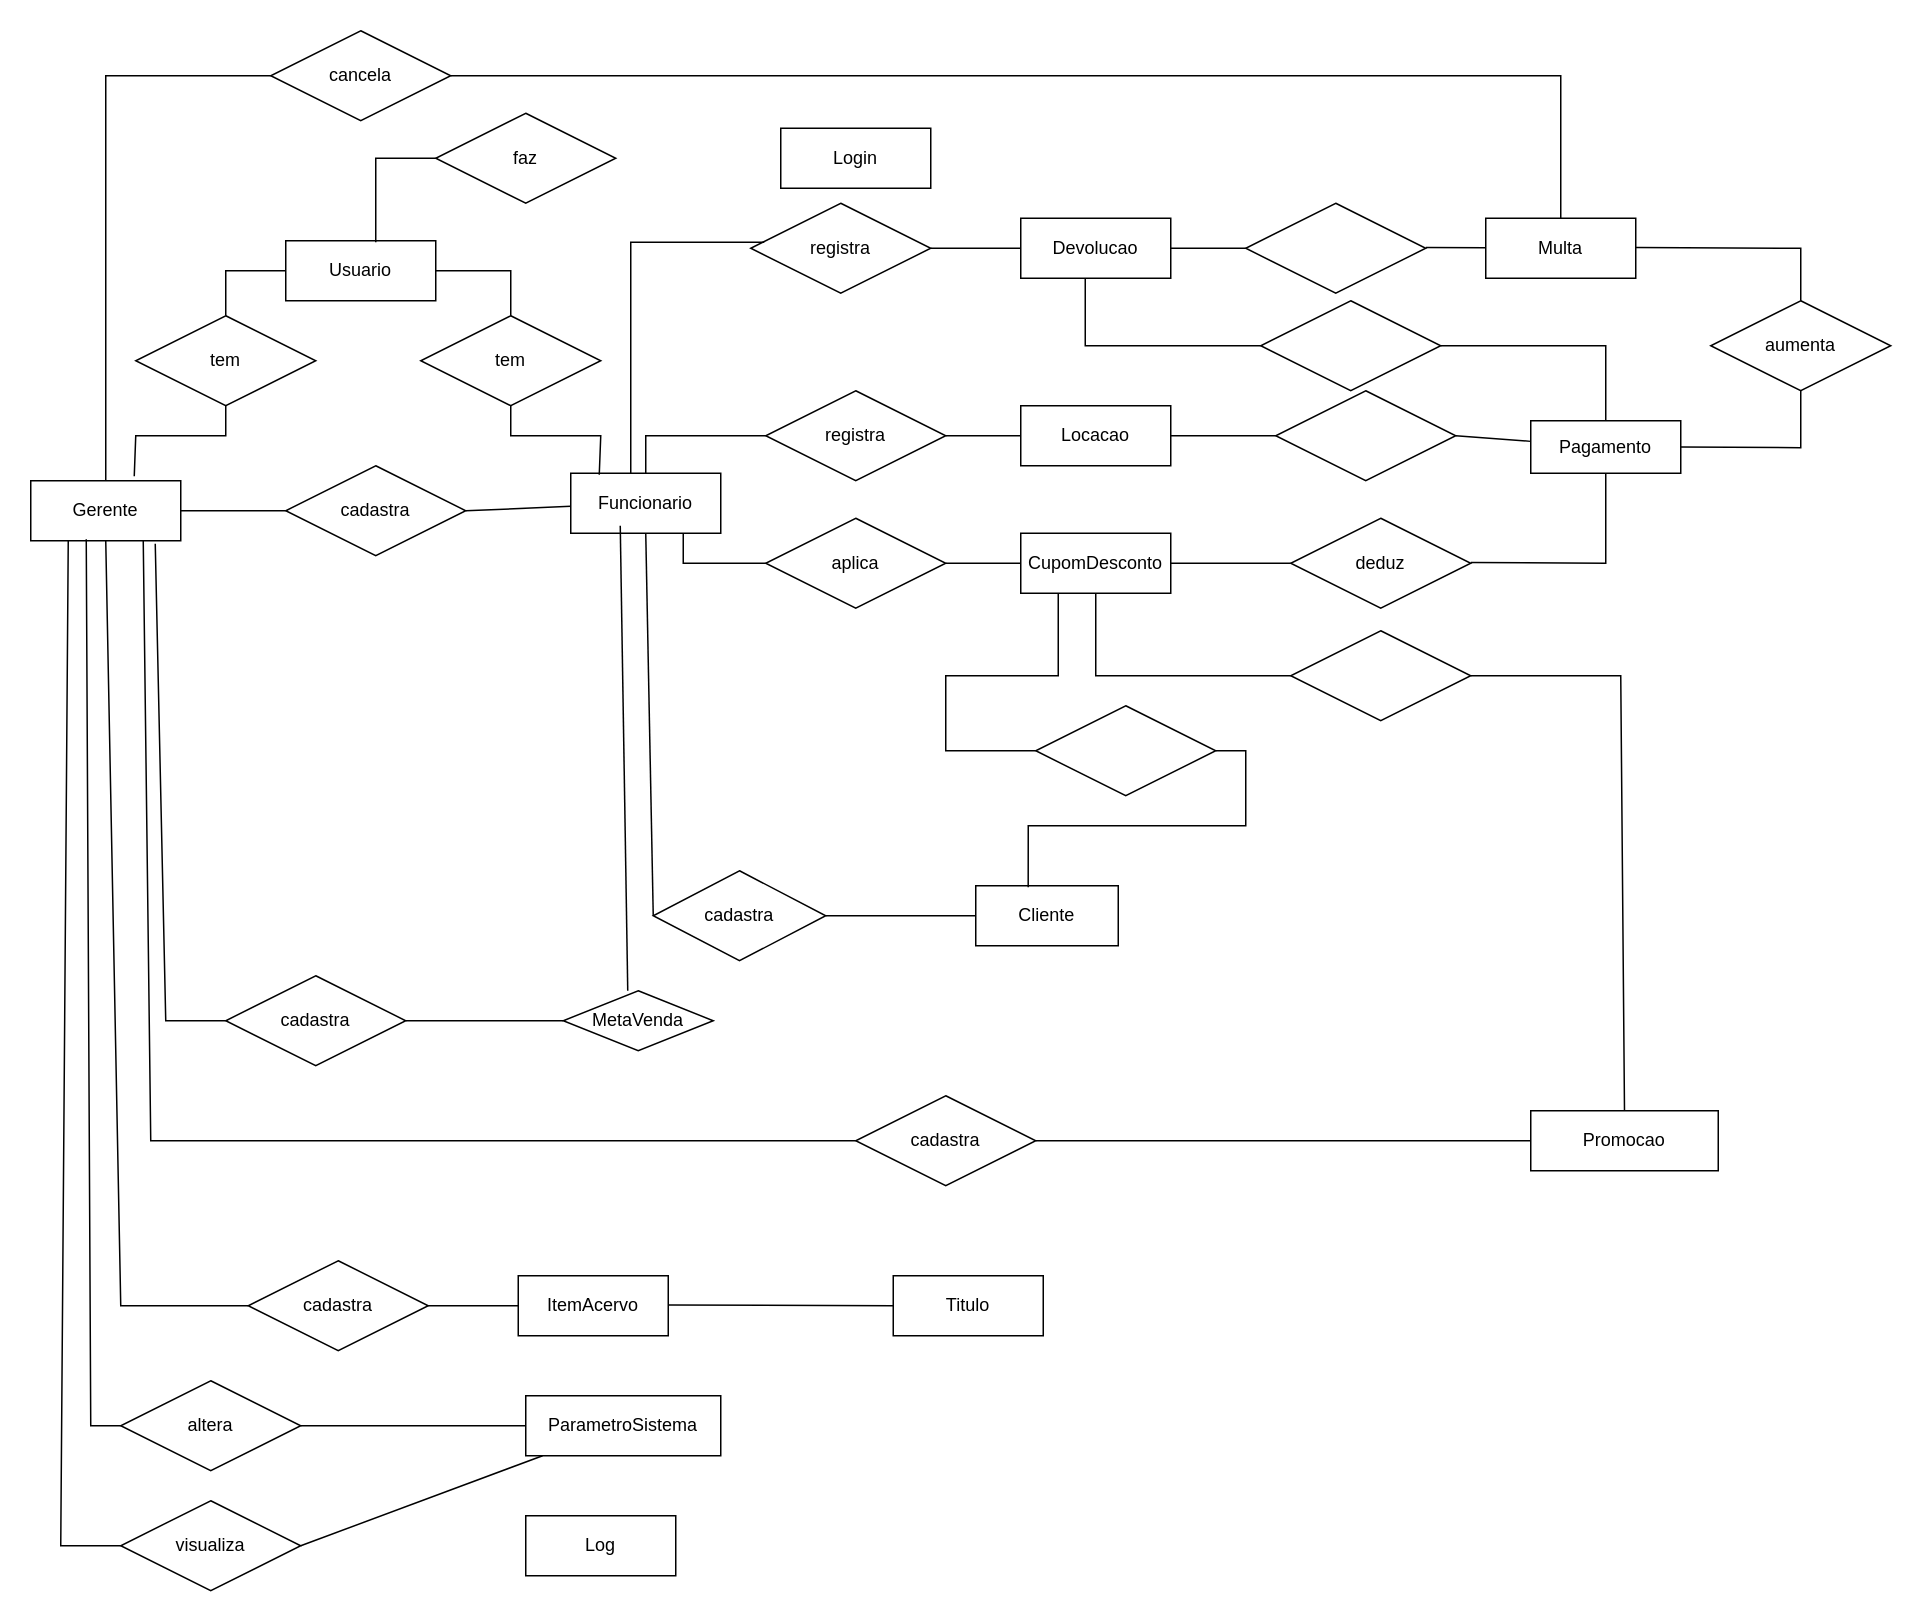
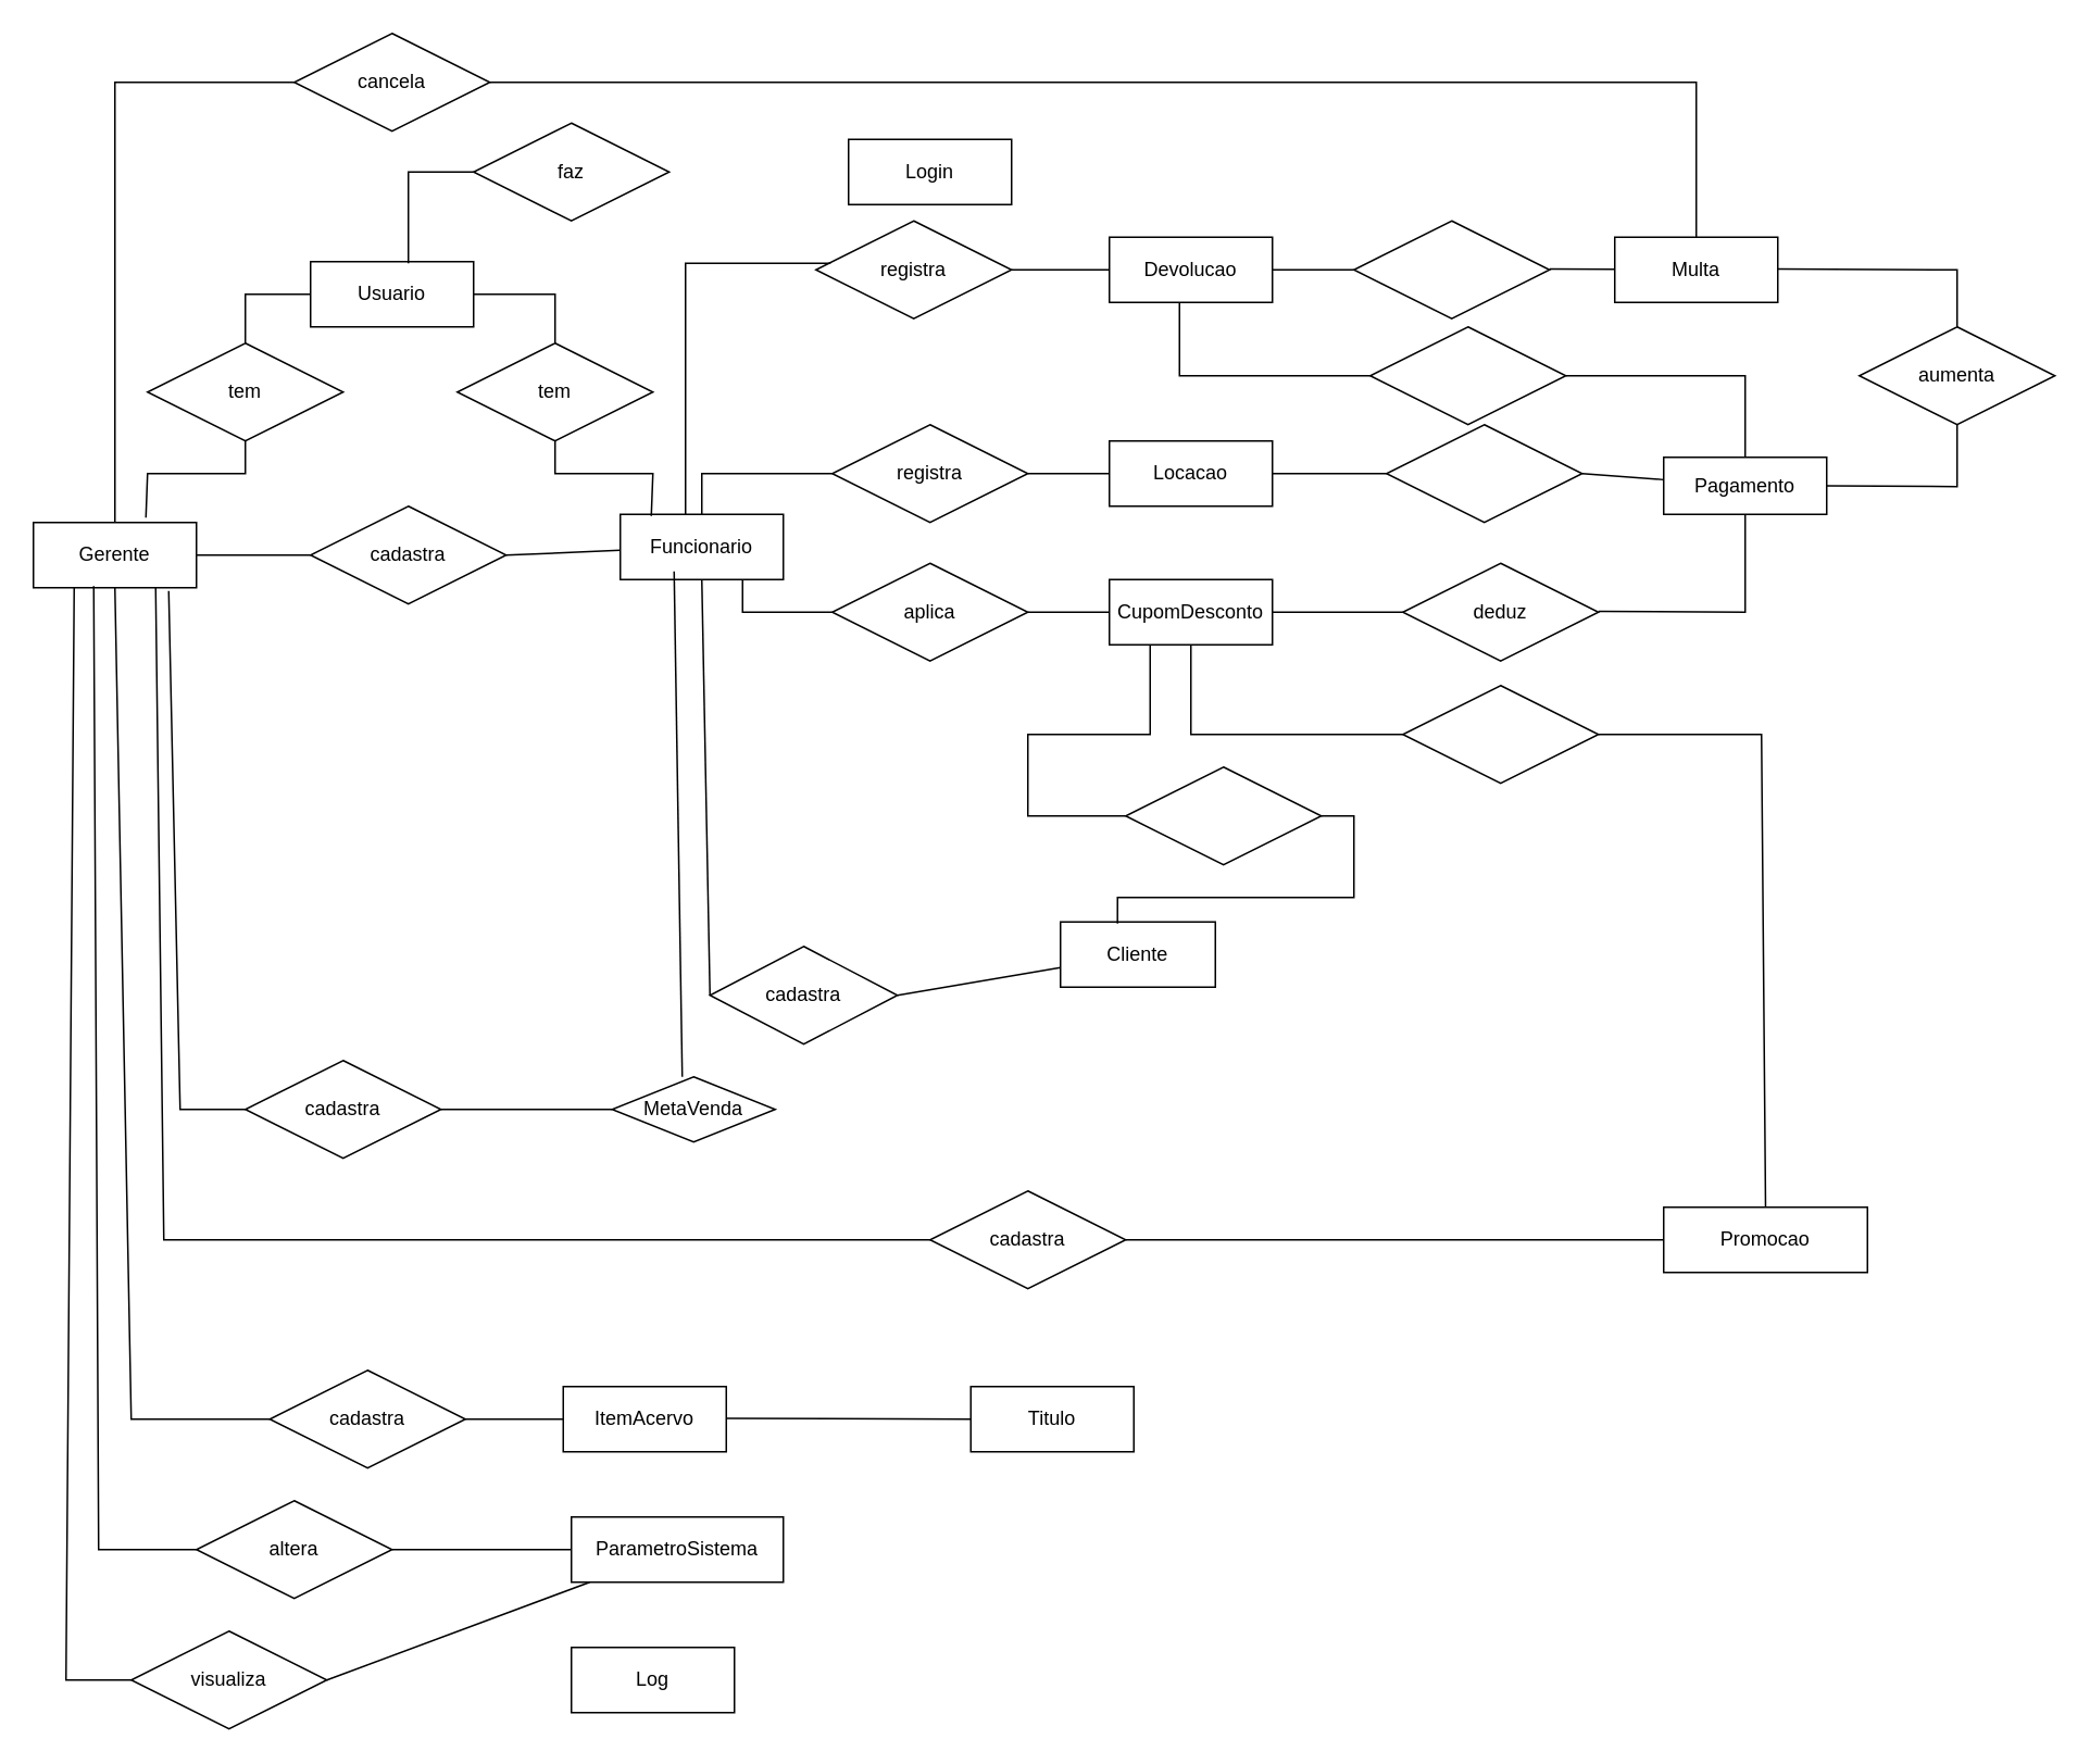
- <mxCell id="11" value="Cliente" style="whiteSpace=wrap;html=1;align=center;" vertex="1" parent="1"><mxGeometry x="650" y="590" width="95" height="40" as="geometry" /></mxCell>
+ <mxCell id="11" value="Cliente" style="whiteSpace=wrap;html=1;align=center;" vertex="1" parent="1"><mxGeometry x="650" y="565" width="95" height="40" as="geometry" /></mxCell>
- <mxCell id="73" value="altera" style="shape=rhombus;perimeter=rhombusPerimeter;whiteSpace=wrap;html=1;align=center;" vertex="1" parent="1"><mxGeometry x="80" y="920" width="120" height="60" as="geometry" /></mxCell>
+ <mxCell id="73" value="altera" style="shape=rhombus;perimeter=rhombusPerimeter;whiteSpace=wrap;html=1;align=center;" vertex="1" parent="1"><mxGeometry x="120" y="920" width="120" height="60" as="geometry" /></mxCell>
